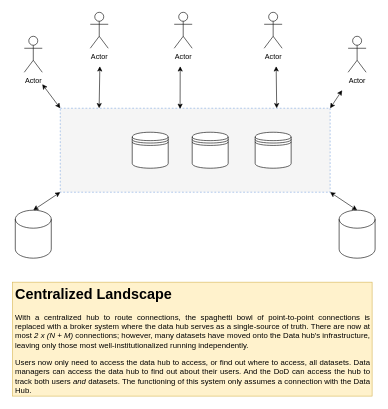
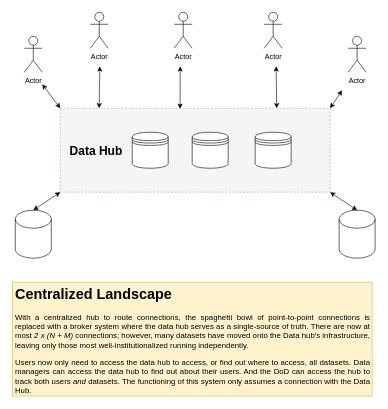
+ <mxCell id="12" value="&lt;font style=&quot;font-size: 20px;&quot;&gt;&lt;b&gt; Data Hub&lt;/b&gt;&lt;/font&gt;" style="text;html=1;strokeColor=none;fillColor=none;align=center;verticalAlign=middle;whiteSpace=wrap;rounded=0;" vertex="1" parent="10"><mxGeometry x="10" y="10" width="100" height="120" as="geometry" /></mxCell>
